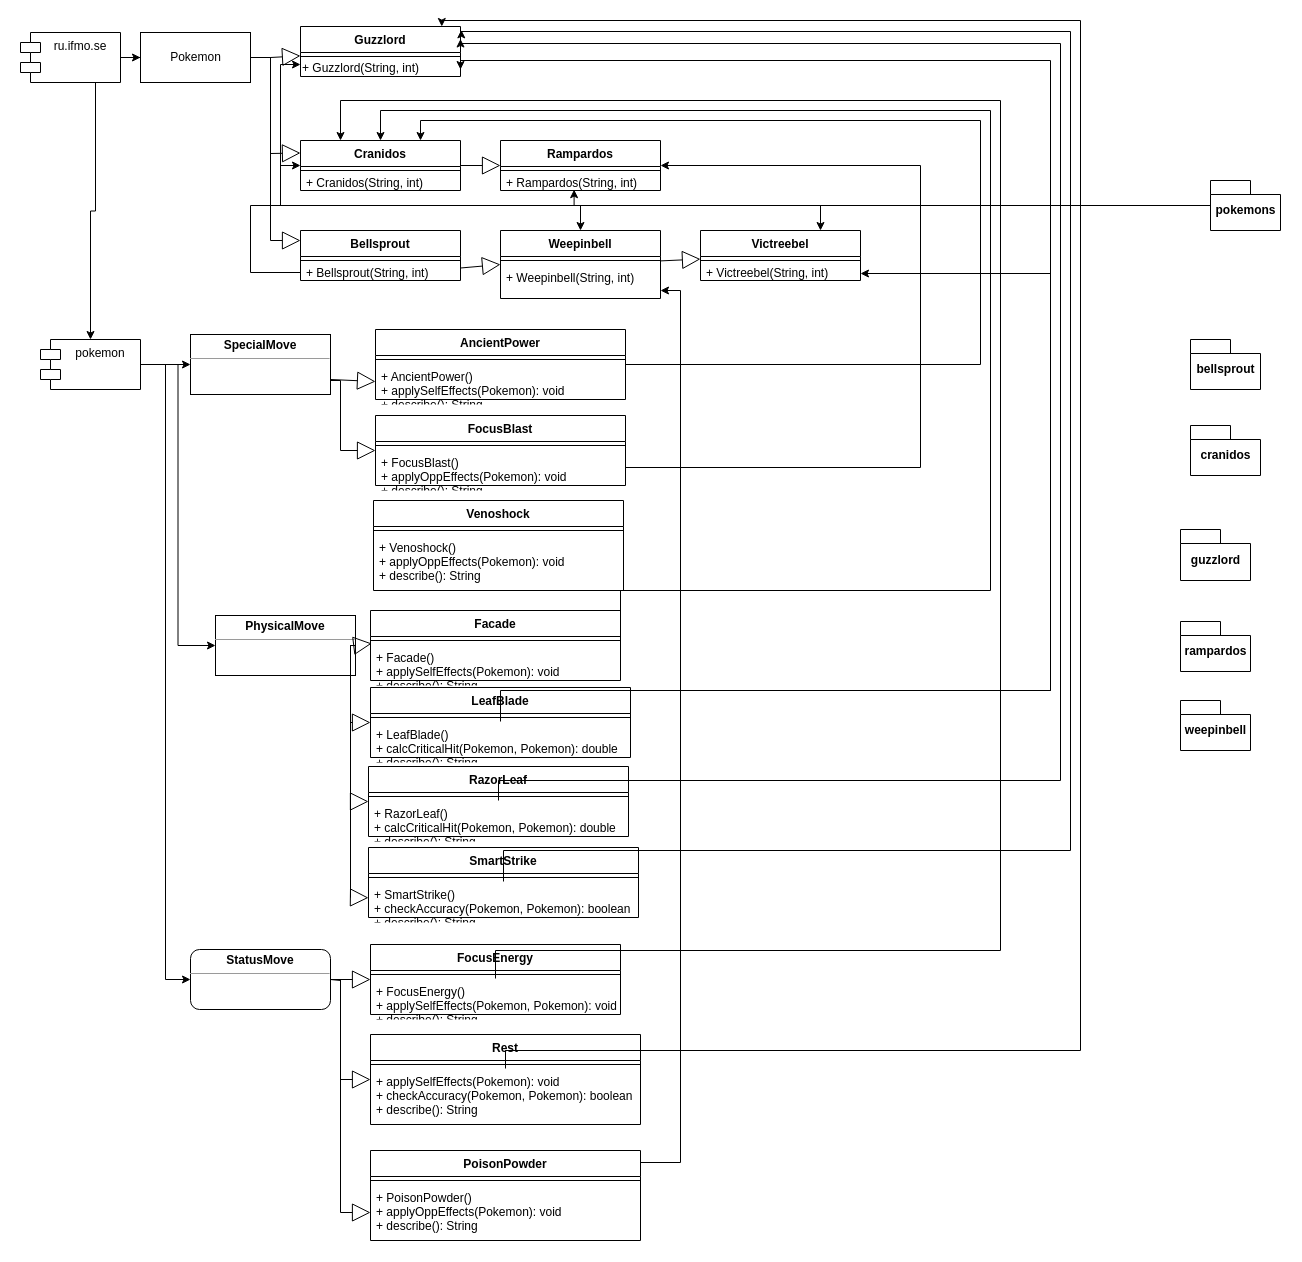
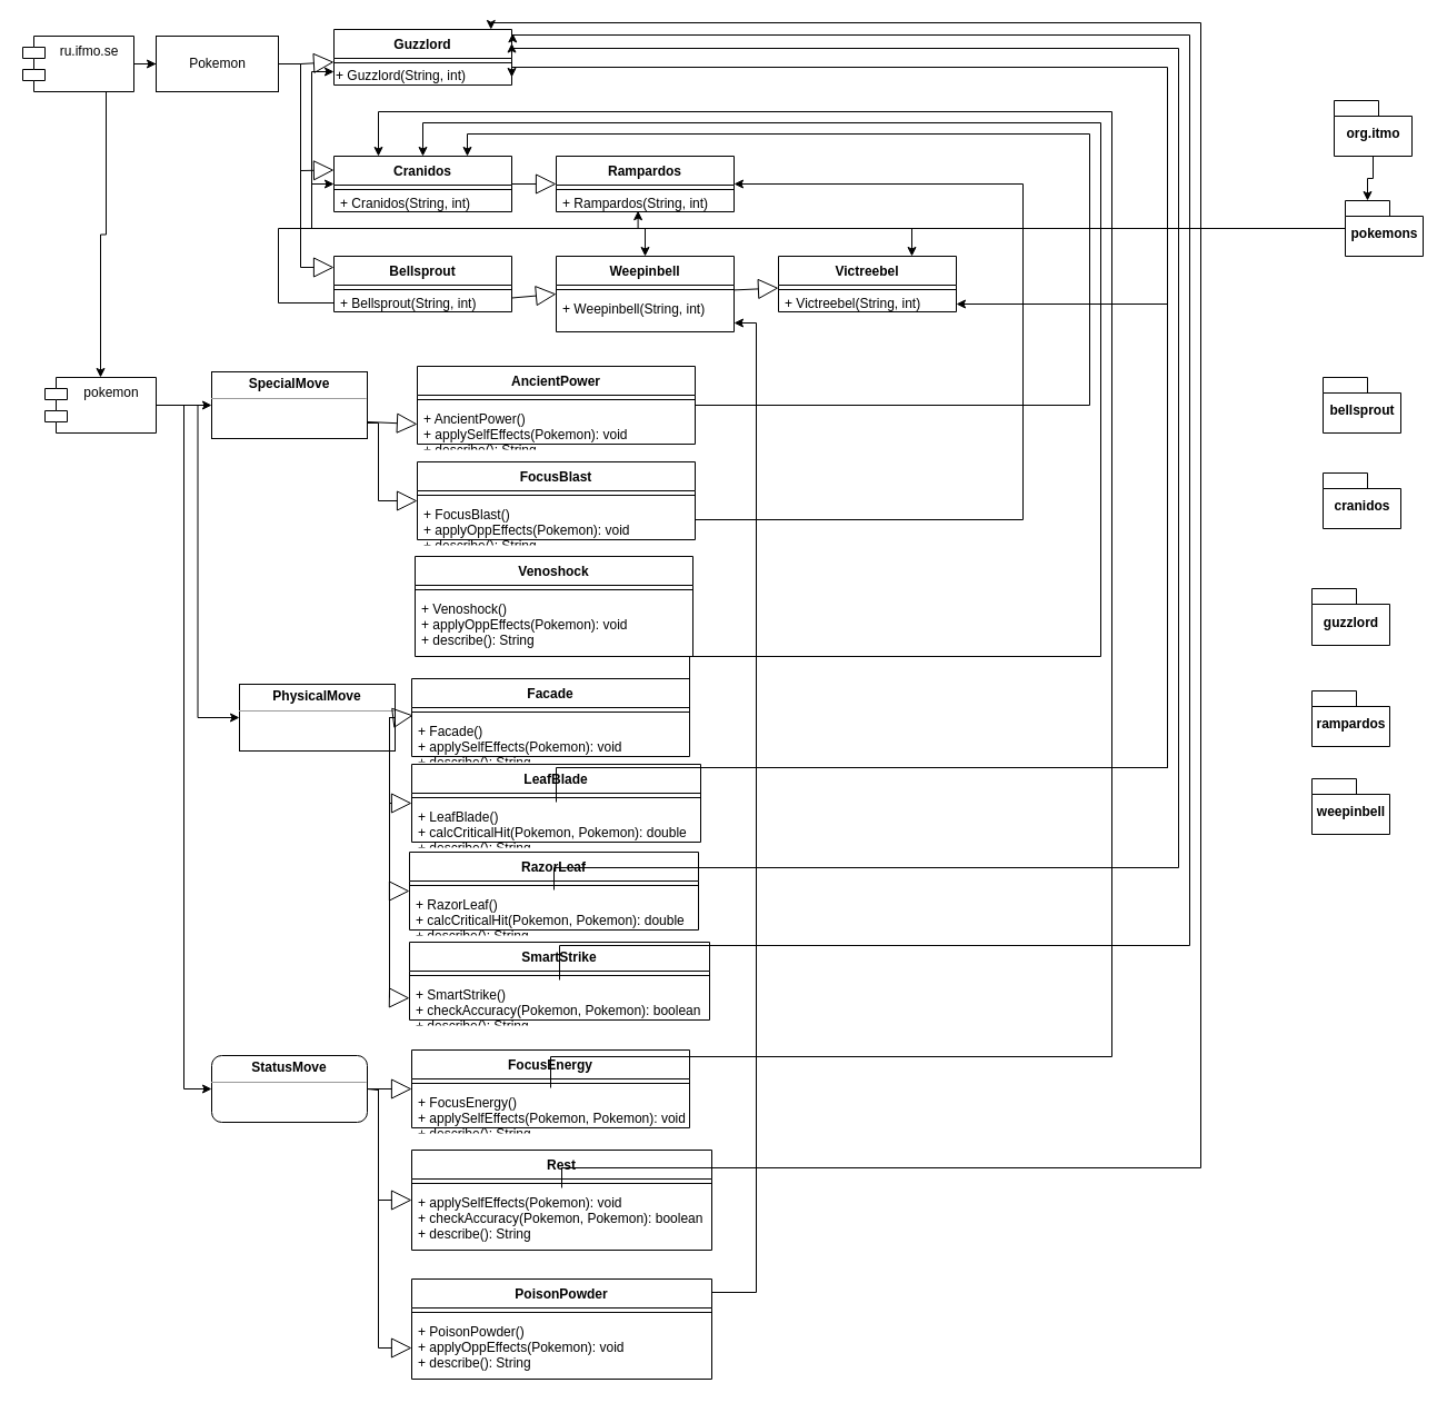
+ <mxCell id="84" value="org.itmo" style="shape=folder;fontStyle=1;spacingTop=10;tabWidth=40;tabHeight=14;tabPosition=left;html=1;labelBackgroundColor=none;fontColor=default;" parent="1" vertex="1"><mxGeometry x="1200" y="90" width="70" height="50" as="geometry" /></mxCell>
+ <mxCell id="83" style="edgeStyle=orthogonalEdgeStyle;rounded=0;orthogonalLoop=1;jettySize=auto;html=1;entryX=0;entryY=0;entryDx=20;entryDy=0;entryPerimeter=0;" parent="1" source="84" target="91" edge="1"><mxGeometry relative="1" as="geometry" /></mxCell>
